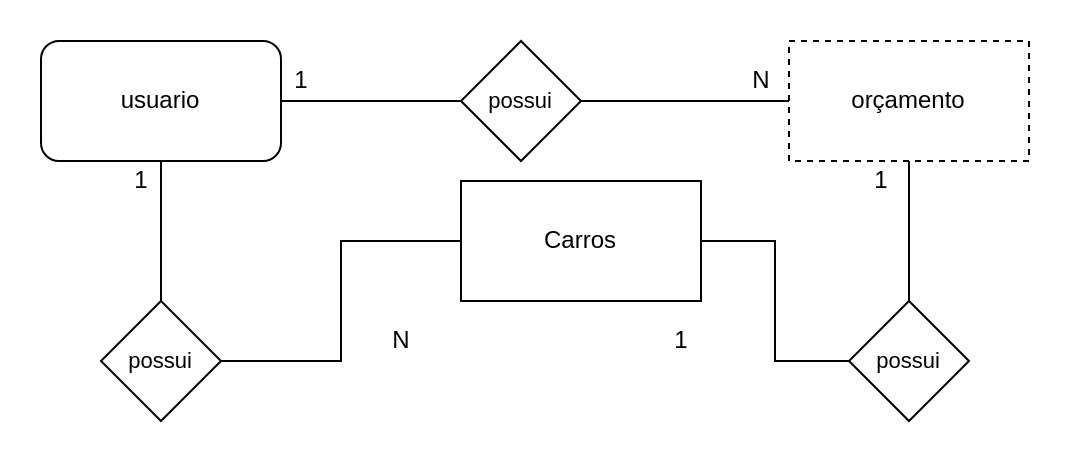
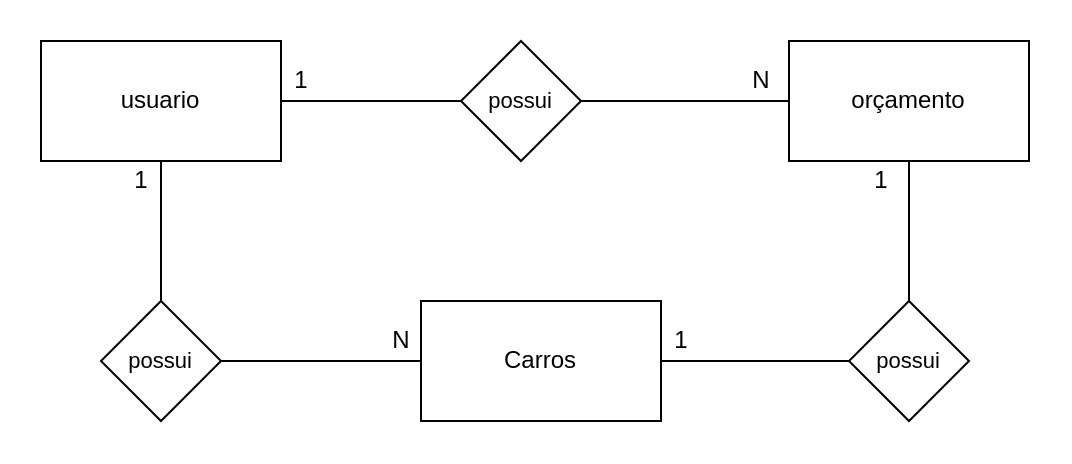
- <mxCell id="4" value="usuario" style="whiteSpace=wrap;html=1;rounded=1;" parent="1" vertex="1"><mxGeometry x="20" y="20" width="120" height="60" as="geometry" /></mxCell>
+ <mxCell id="4" value="usuario" style="rounded=0;whiteSpace=wrap;html=1;" parent="1" vertex="1"><mxGeometry x="20" y="20" width="120" height="60" as="geometry" /></mxCell>
- <mxCell id="13" value="orçamento" style="rounded=0;whiteSpace=wrap;html=1;dashed=1;" parent="1" vertex="1"><mxGeometry x="394" y="20" width="120" height="60" as="geometry" /></mxCell>
+ <mxCell id="13" value="orçamento" style="rounded=0;whiteSpace=wrap;html=1;" parent="1" vertex="1"><mxGeometry x="394" y="20" width="120" height="60" as="geometry" /></mxCell>
- <mxCell id="9" value="Carros" style="rounded=0;whiteSpace=wrap;html=1;" parent="1" vertex="1"><mxGeometry x="230" y="90" width="120" height="60" as="geometry" /></mxCell>
+ <mxCell id="9" value="Carros" style="rounded=0;whiteSpace=wrap;html=1;" parent="1" vertex="1"><mxGeometry x="210" y="150" width="120" height="60" as="geometry" /></mxCell>
